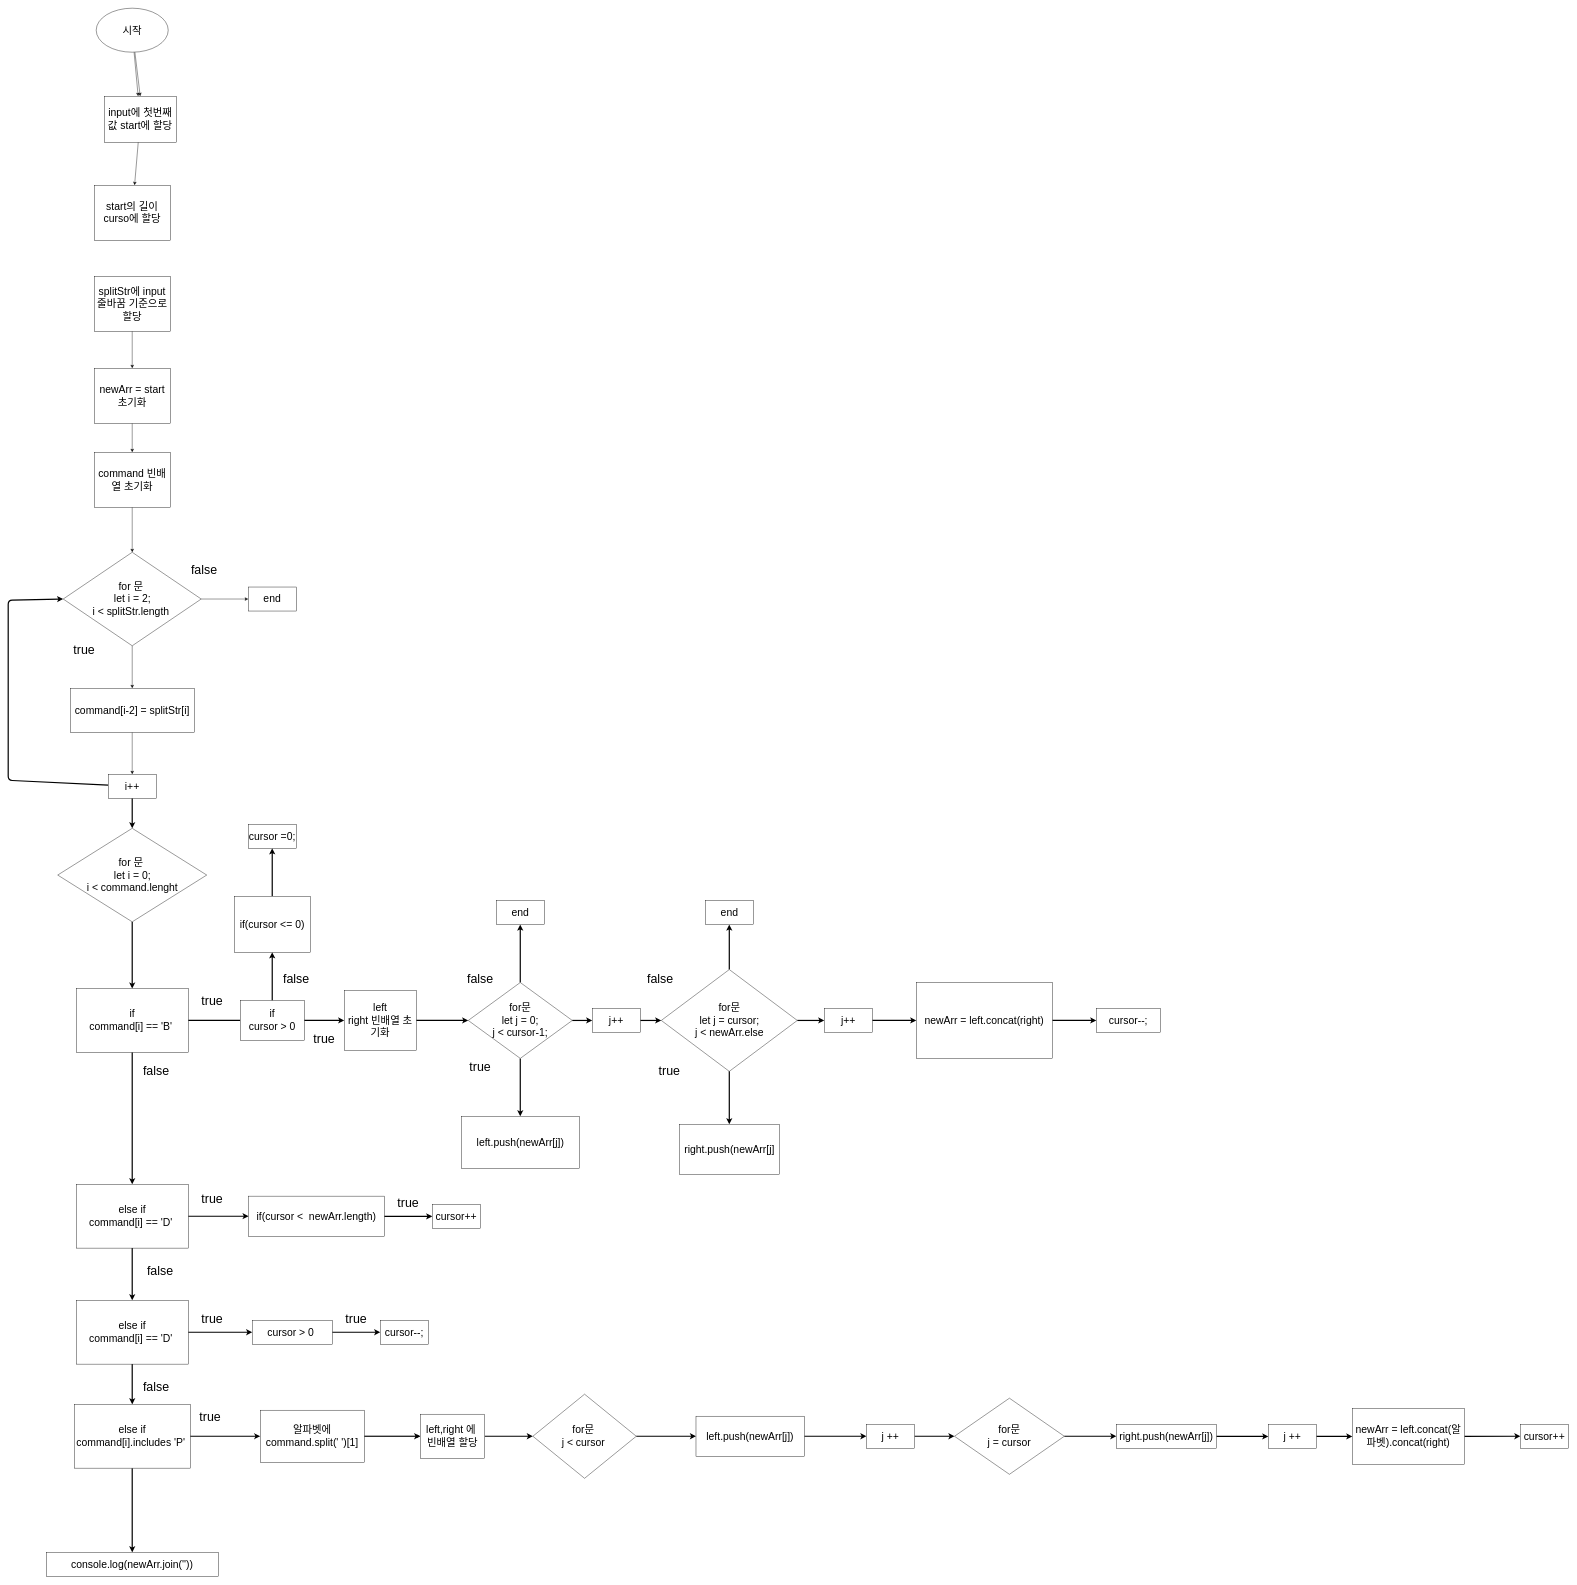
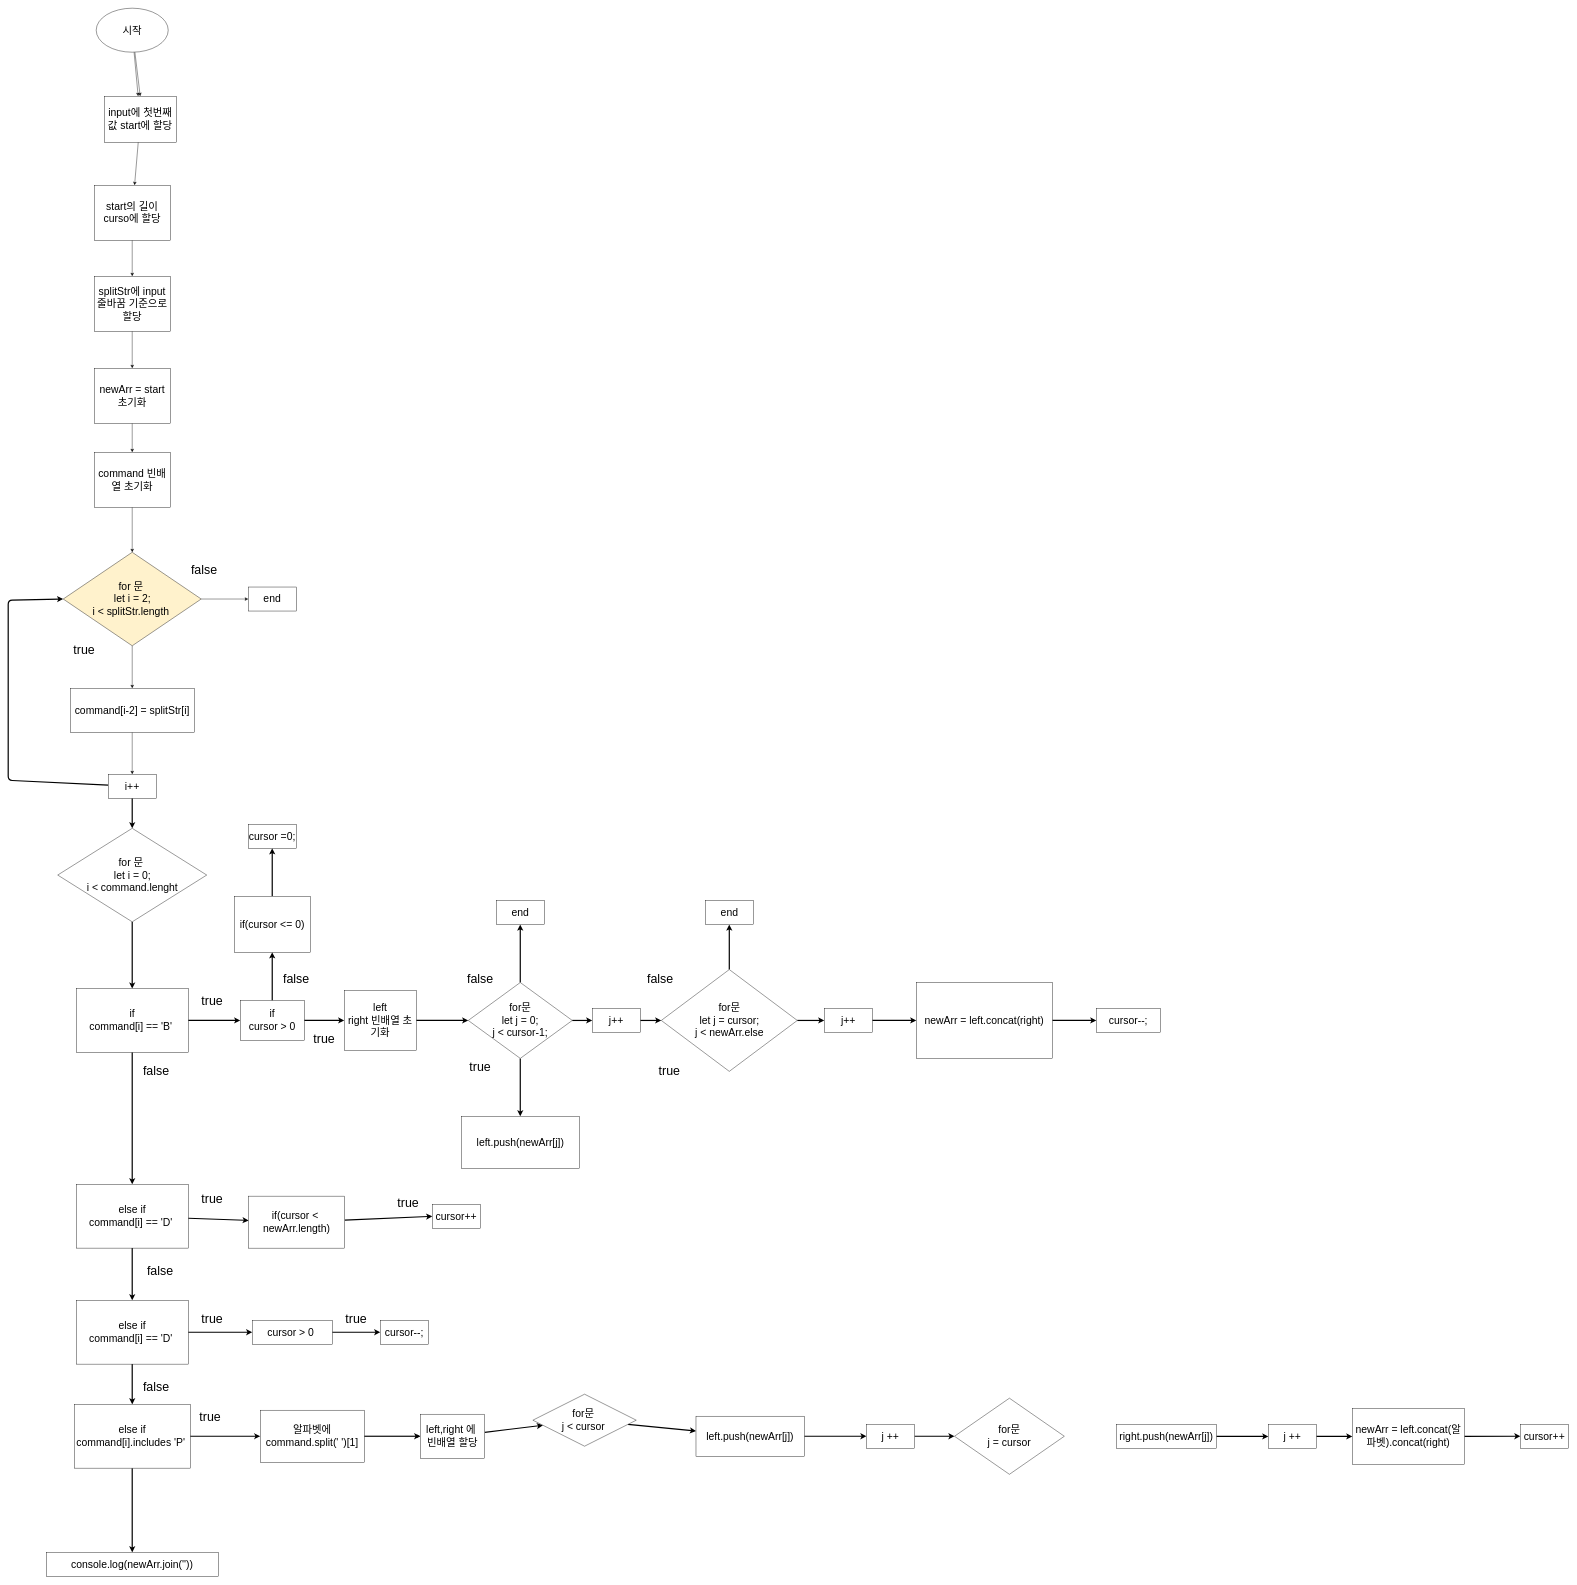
+ <mxCell id="7" style="edgeStyle=none;html=1;entryX=0.5;entryY=0;entryDx=0;entryDy=0;strokeColor=#000000;" edge="1" parent="1" source="8" target="10"><mxGeometry relative="1" as="geometry" /></mxCell>
- <mxCell id="17" value="for 문&amp;nbsp;&lt;br&gt;let i = 2;&lt;br&gt;i &amp;lt; splitStr.length&amp;nbsp;" style="rhombus;whiteSpace=wrap;html=1;fontSize=26;fillColor=#FFFFFF;strokeColor=#000000;fontColor=#000000;labelBorderColor=none;" vertex="1" parent="1"><mxGeometry x="157.5" y="1380" width="345" height="233.75" as="geometry" /></mxCell>
+ <mxCell id="17" value="for 문&amp;nbsp;&lt;br&gt;let i = 2;&lt;br&gt;i &amp;lt; splitStr.length&amp;nbsp;" style="rhombus;whiteSpace=wrap;html=1;fontSize=26;fillColor=#fff2cc;strokeColor=#000000;fontColor=#000000;labelBorderColor=none;" vertex="1" parent="1"><mxGeometry x="157.5" y="1380" width="345" height="233.75" as="geometry" /></mxCell>
- <mxCell id="28" style="edgeStyle=none;html=1;strokeColor=#000000;strokeWidth=3;fontSize=31;fontColor=#000000;endArrow=none;" edge="1" parent="1" source="30" target="33"><mxGeometry relative="1" as="geometry" /></mxCell>
+ <mxCell id="28" style="edgeStyle=none;html=1;strokeColor=#000000;strokeWidth=3;fontSize=31;fontColor=#000000;" edge="1" parent="1" source="30" target="33"><mxGeometry relative="1" as="geometry" /></mxCell>
- <mxCell id="44" value="" style="edgeStyle=none;html=1;strokeColor=#000000;strokeWidth=3;fontSize=31;fontColor=#000000;" edge="1" parent="1" source="47" target="50"><mxGeometry relative="1" as="geometry" /></mxCell>
- <mxCell id="50" value="right.push(newArr[j]" style="whiteSpace=wrap;html=1;fontSize=26;fillColor=#FFFFFF;strokeColor=#000000;fontColor=#000000;labelBorderColor=none;" vertex="1" parent="1"><mxGeometry x="1697.5" y="2809.99" width="250" height="125.16" as="geometry" /></mxCell>
- <mxCell id="65" value="if(cursor &amp;lt;&amp;nbsp; newArr.length)" style="whiteSpace=wrap;html=1;fontSize=26;fillColor=#FFFFFF;strokeColor=#000000;fontColor=#000000;labelBorderColor=none;" vertex="1" parent="1"><mxGeometry x="621" y="2989.45" width="339" height="100.47" as="geometry" /></mxCell>
+ <mxCell id="65" value="if(cursor &amp;lt;&amp;nbsp; newArr.length)" style="whiteSpace=wrap;html=1;fontSize=26;fillColor=#FFFFFF;strokeColor=#000000;fontColor=#000000;labelBorderColor=none;" vertex="1" parent="1"><mxGeometry x="621" y="2989.45" width="240" height="130" as="geometry" /></mxCell>
- <mxCell id="88" value="for문&amp;nbsp;&lt;br&gt;j &amp;lt; cursor&amp;nbsp;" style="rhombus;whiteSpace=wrap;html=1;fontSize=26;fillColor=#FFFFFF;strokeColor=#000000;fontColor=#000000;labelBorderColor=none;" vertex="1" parent="1"><mxGeometry x="1331.5" y="3484.53" width="258.5" height="210.31" as="geometry" /></mxCell>
+ <mxCell id="88" value="for문&amp;nbsp;&lt;br&gt;j &amp;lt; cursor&amp;nbsp;" style="rhombus;whiteSpace=wrap;html=1;fontSize=26;fillColor=#FFFFFF;strokeColor=#000000;fontColor=#000000;labelBorderColor=none;" vertex="1" parent="1"><mxGeometry x="1331.5" y="3484.53" width="258.5" height="130" as="geometry" /></mxCell>
- <mxCell id="97" value="" style="edgeStyle=none;html=1;strokeColor=#000000;strokeWidth=3;fontSize=31;fontColor=#000000;" edge="1" parent="1" source="98" target="100"><mxGeometry relative="1" as="geometry" /></mxCell>
